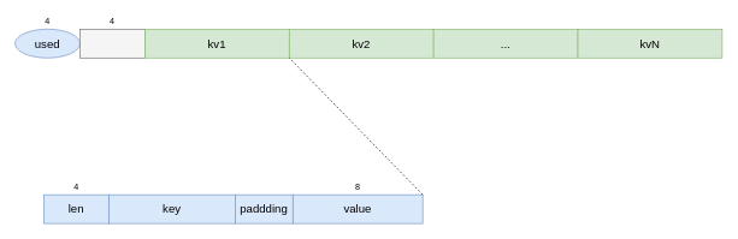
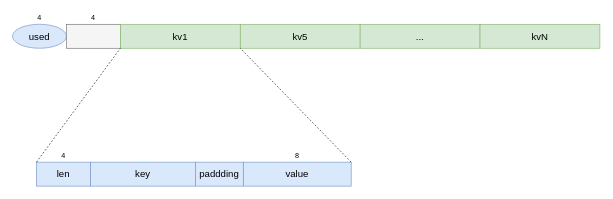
- <mxCell id="5" value="kv2" style="rounded=0;whiteSpace=wrap;html=1;fontSize=16;fillColor=#d5e8d4;strokeColor=#82b366;" vertex="1" parent="1"><mxGeometry x="400" y="40" width="200" height="40" as="geometry" /></mxCell>
+ <mxCell id="5" value="kv5" style="rounded=0;whiteSpace=wrap;html=1;fontSize=16;fillColor=#d5e8d4;strokeColor=#82b366;" vertex="1" parent="1"><mxGeometry x="400" y="40" width="200" height="40" as="geometry" /></mxCell>
+ <mxCell id="16" value="" style="endArrow=none;dashed=1;html=1;fontSize=16;entryX=0;entryY=1;entryDx=0;entryDy=0;exitX=0;exitY=0;exitDx=0;exitDy=0;" edge="1" parent="1" source="10" target="4"><mxGeometry width="50" height="50" relative="1" as="geometry"><mxPoint x="300" y="220" as="sourcePoint" /><mxPoint x="350" y="170" as="targetPoint" /></mxGeometry></mxCell>
